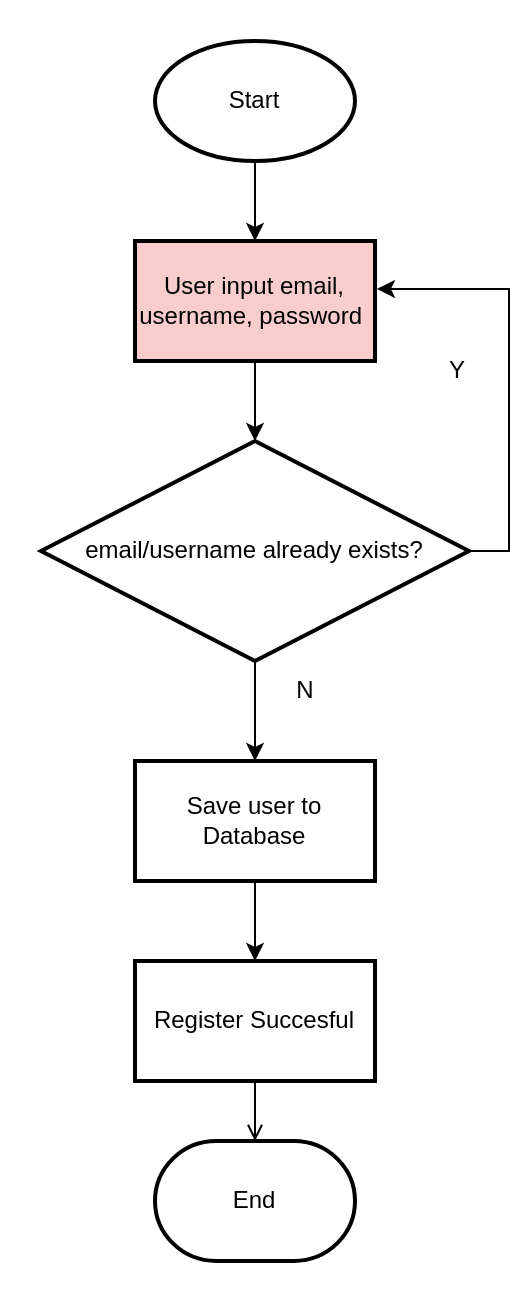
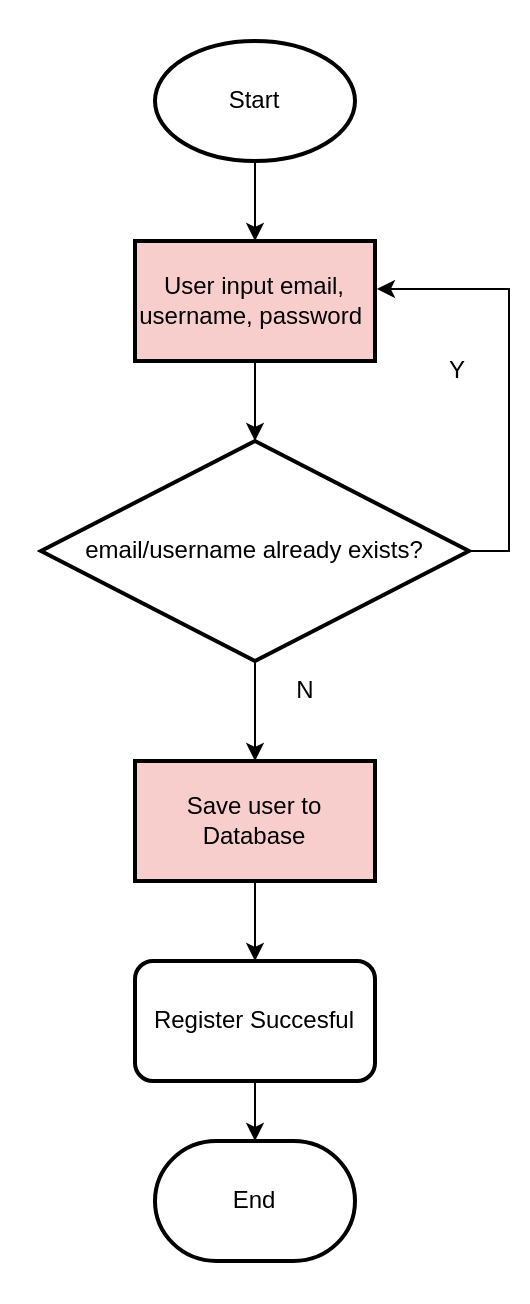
- <mxCell id="11" value="Save user to Database" style="whiteSpace=wrap;html=1;strokeWidth=2;" vertex="1" parent="1"><mxGeometry x="67" y="380" width="120" height="60" as="geometry" /></mxCell>
+ <mxCell id="11" value="Save user to Database" style="whiteSpace=wrap;html=1;strokeWidth=2;fillColor=#f8cecc;" vertex="1" parent="1"><mxGeometry x="67" y="380" width="120" height="60" as="geometry" /></mxCell>
- <mxCell id="13" value="Register Succesful" style="whiteSpace=wrap;html=1;strokeWidth=2;" vertex="1" parent="1"><mxGeometry x="67" y="480" width="120" height="60" as="geometry" /></mxCell>
+ <mxCell id="13" value="Register Succesful" style="whiteSpace=wrap;html=1;strokeWidth=2;rounded=1;" vertex="1" parent="1"><mxGeometry x="67" y="480" width="120" height="60" as="geometry" /></mxCell>
- <mxCell id="12" value="" style="edgeStyle=orthogonalEdgeStyle;rounded=0;orthogonalLoop=1;jettySize=auto;html=1;endArrow=open;" edge="1" parent="1" source="13" target="14"><mxGeometry relative="1" as="geometry" /></mxCell>
+ <mxCell id="12" value="" style="edgeStyle=orthogonalEdgeStyle;rounded=0;orthogonalLoop=1;jettySize=auto;html=1;" edge="1" parent="1" source="13" target="14"><mxGeometry relative="1" as="geometry" /></mxCell>
